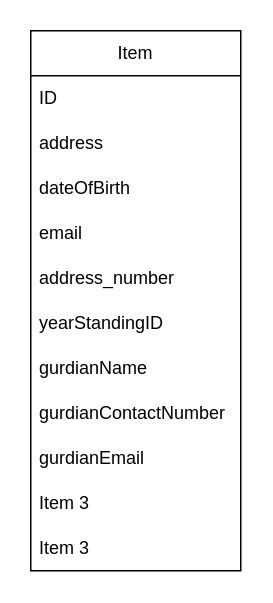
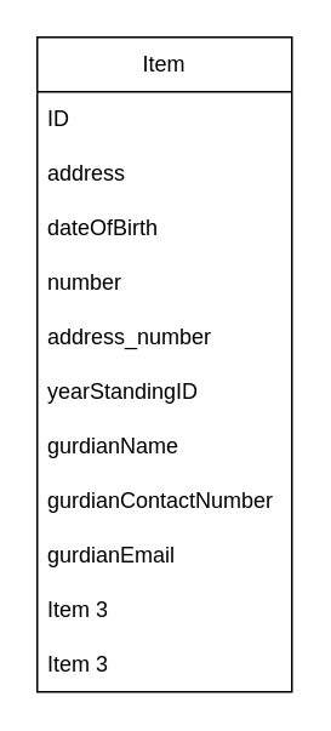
- <mxCell id="6" value="email" style="text;strokeColor=none;fillColor=none;align=left;verticalAlign=middle;spacingLeft=4;spacingRight=4;overflow=hidden;points=[[0,0.5],[1,0.5]];portConstraint=eastwest;rotatable=0;whiteSpace=wrap;html=1;" vertex="1" parent="2"><mxGeometry y="120" width="140" height="30" as="geometry" /></mxCell>
+ <mxCell id="6" value="number" style="text;strokeColor=none;fillColor=none;align=left;verticalAlign=middle;spacingLeft=4;spacingRight=4;overflow=hidden;points=[[0,0.5],[1,0.5]];portConstraint=eastwest;rotatable=0;whiteSpace=wrap;html=1;" vertex="1" parent="2"><mxGeometry y="120" width="140" height="30" as="geometry" /></mxCell>
